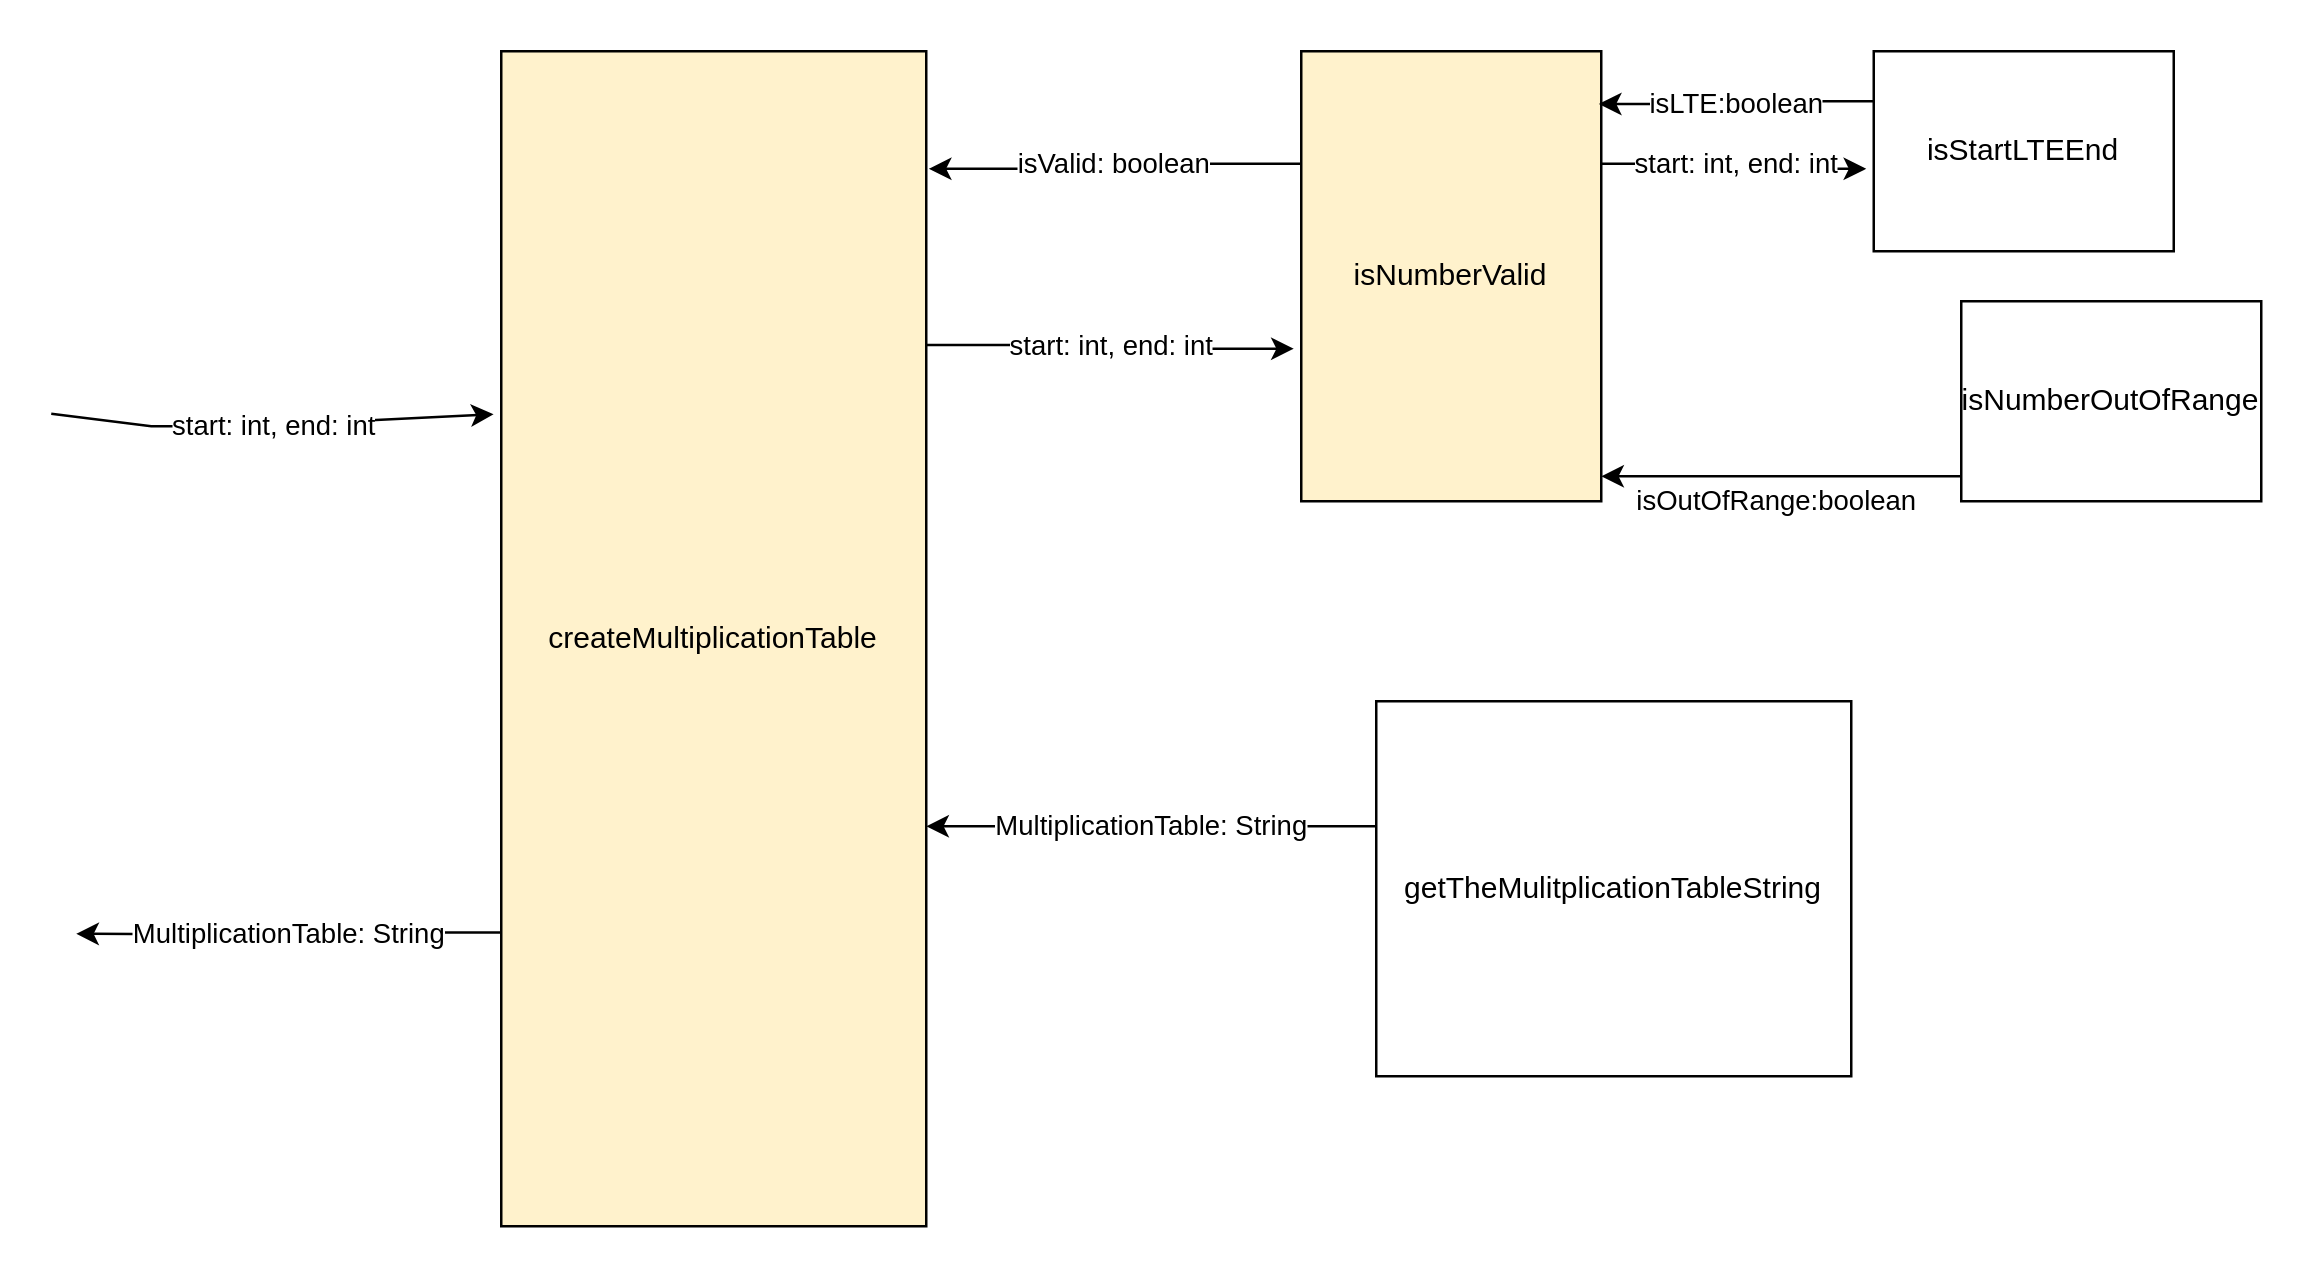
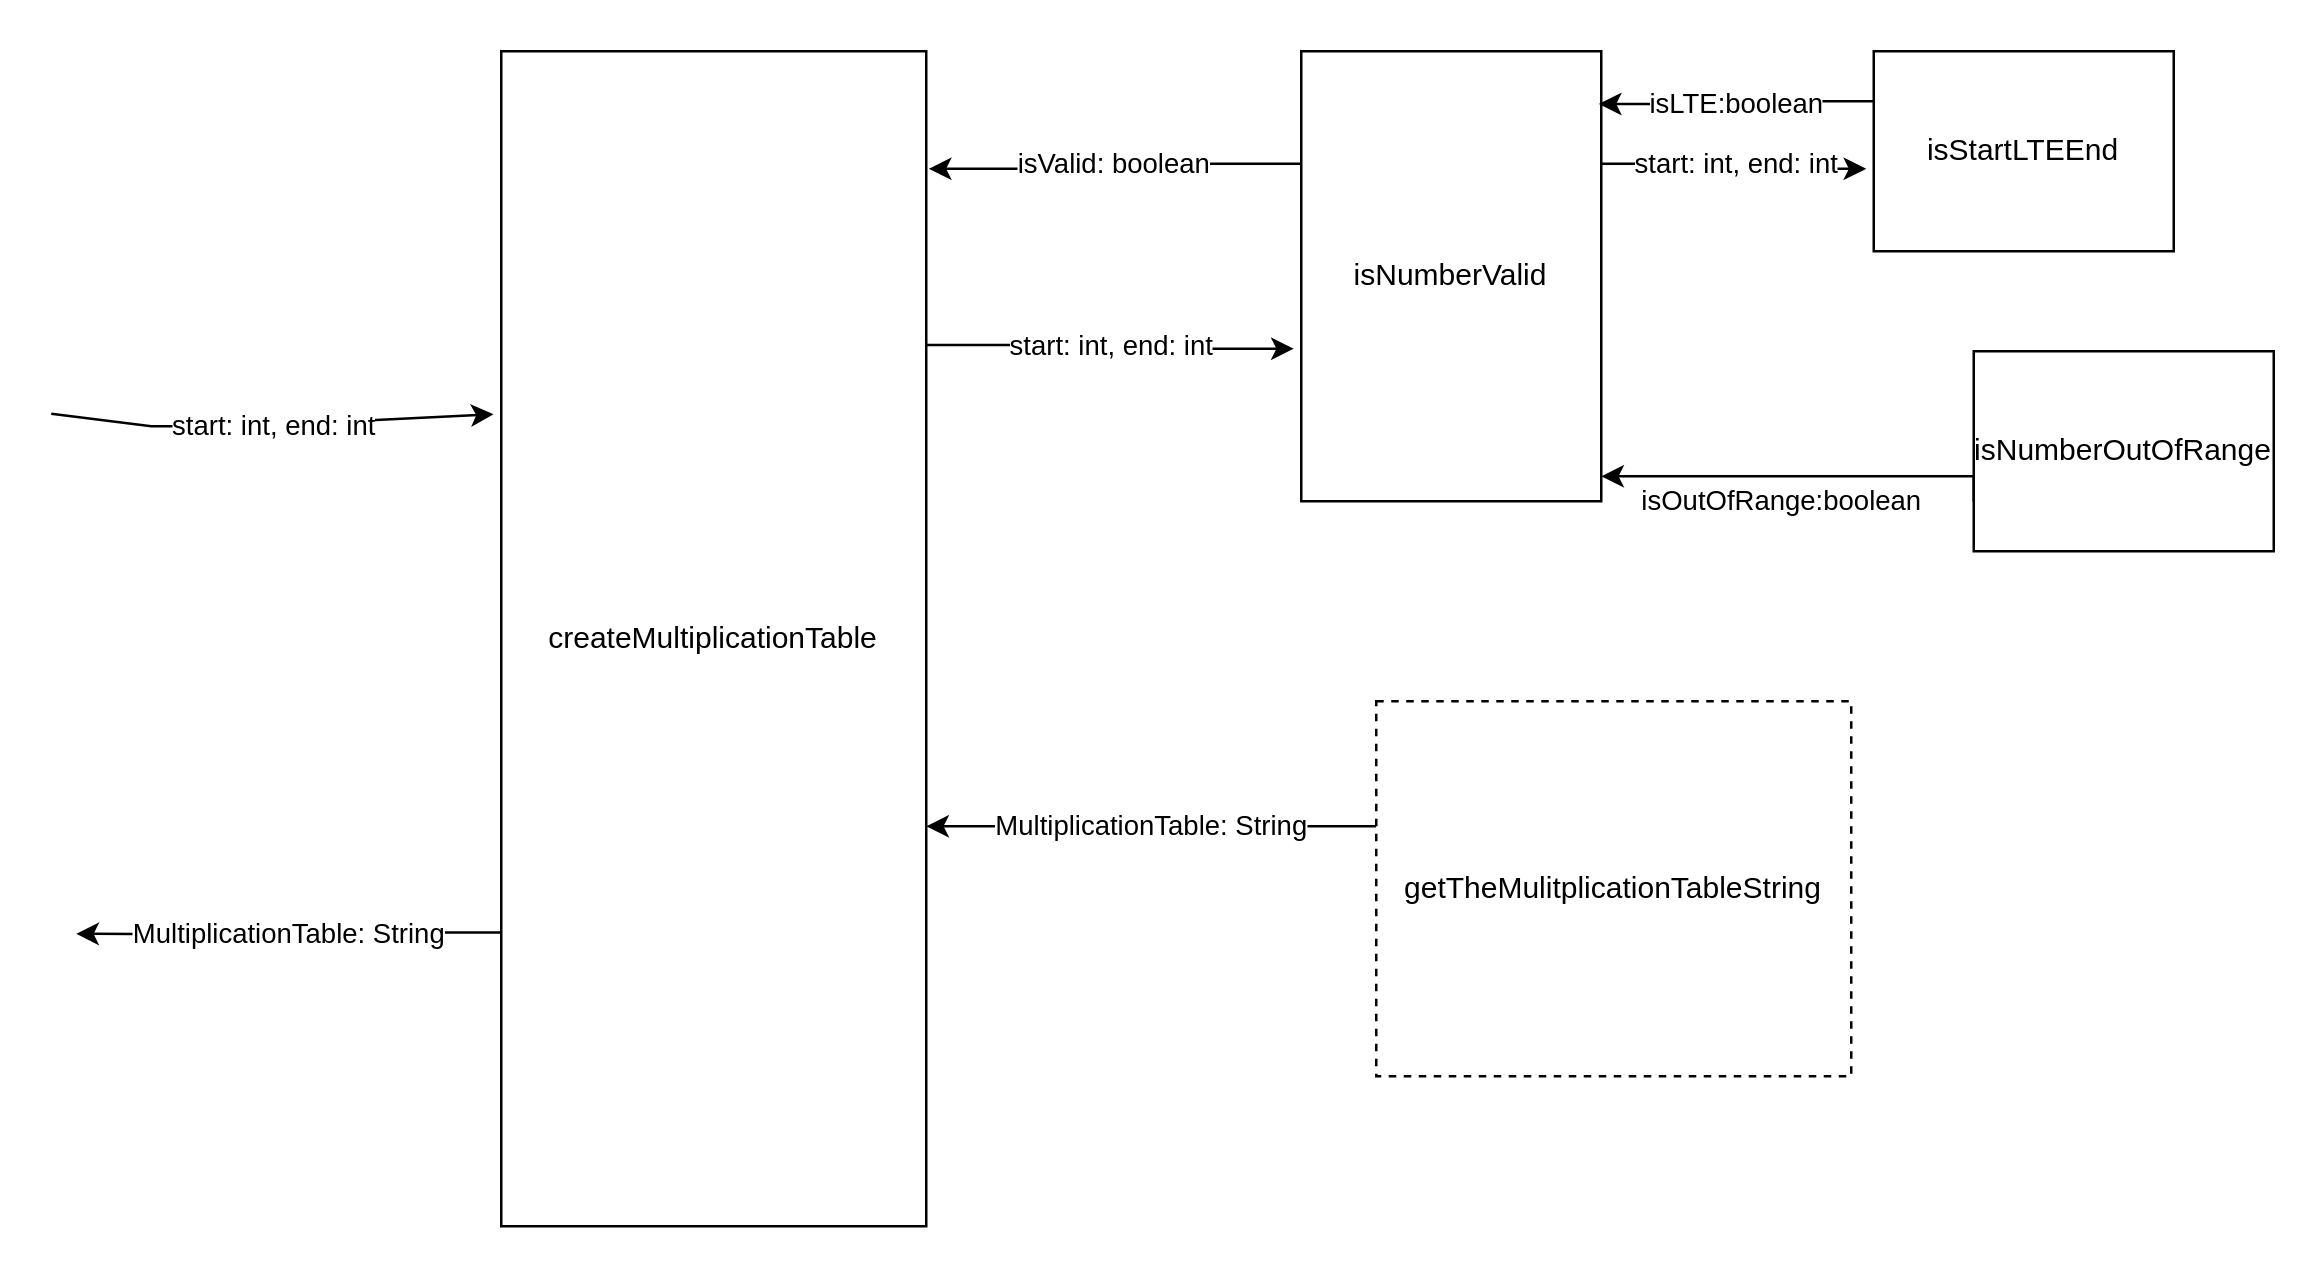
- <mxCell id="8" value="isNumberValid" style="rounded=0;whiteSpace=wrap;html=1;fillColor=#fff2cc;" vertex="1" parent="1"><mxGeometry x="520" y="20" width="120" height="180" as="geometry" /></mxCell>
+ <mxCell id="8" value="isNumberValid" style="rounded=0;whiteSpace=wrap;html=1;" vertex="1" parent="1"><mxGeometry x="520" y="20" width="120" height="180" as="geometry" /></mxCell>
- <mxCell id="12" value="isNumberOutOfRange" style="rounded=0;whiteSpace=wrap;html=1;" vertex="1" parent="1"><mxGeometry x="784" y="120" width="120" height="80" as="geometry" /></mxCell>
+ <mxCell id="12" value="isNumberOutOfRange" style="rounded=0;whiteSpace=wrap;html=1;" vertex="1" parent="1"><mxGeometry x="789" y="140" width="120" height="80" as="geometry" /></mxCell>
- <mxCell id="4" value="createMultiplicationTable" style="rounded=0;whiteSpace=wrap;html=1;fillColor=#fff2cc;" vertex="1" parent="1"><mxGeometry x="200" y="20" width="170" height="470" as="geometry" /></mxCell>
+ <mxCell id="4" value="createMultiplicationTable" style="rounded=0;whiteSpace=wrap;html=1;" vertex="1" parent="1"><mxGeometry x="200" y="20" width="170" height="470" as="geometry" /></mxCell>
- <mxCell id="14" value="getTheMulitplicationTableString" style="rounded=0;whiteSpace=wrap;html=1;" vertex="1" parent="1"><mxGeometry x="550" y="280" width="190" height="150" as="geometry" /></mxCell>
+ <mxCell id="14" value="getTheMulitplicationTableString" style="rounded=0;whiteSpace=wrap;html=1;dashed=1;" vertex="1" parent="1"><mxGeometry x="550" y="280" width="190" height="150" as="geometry" /></mxCell>
